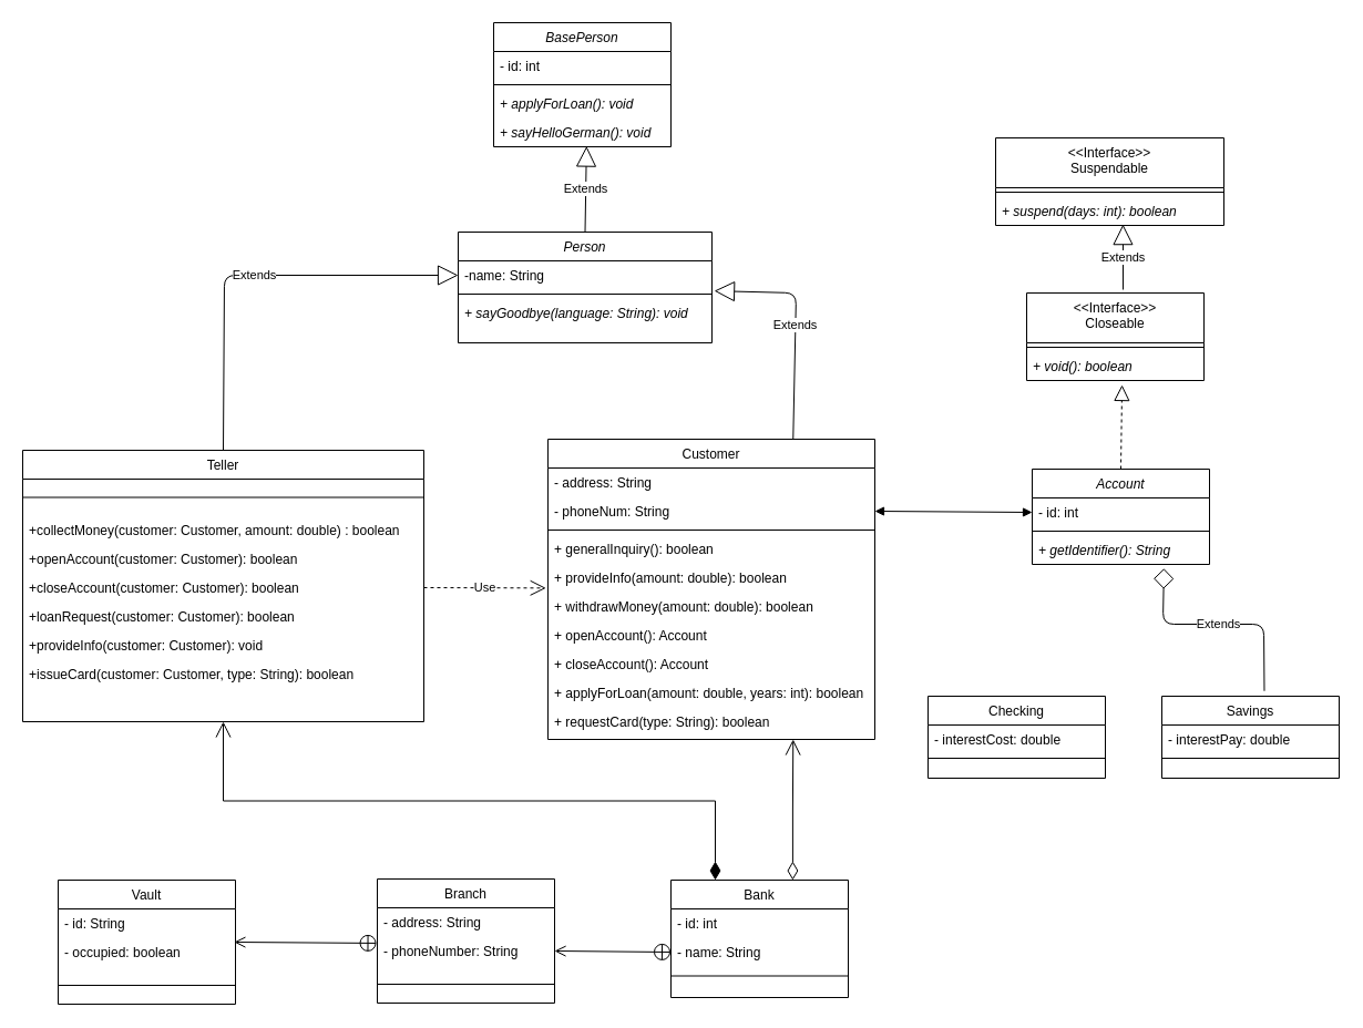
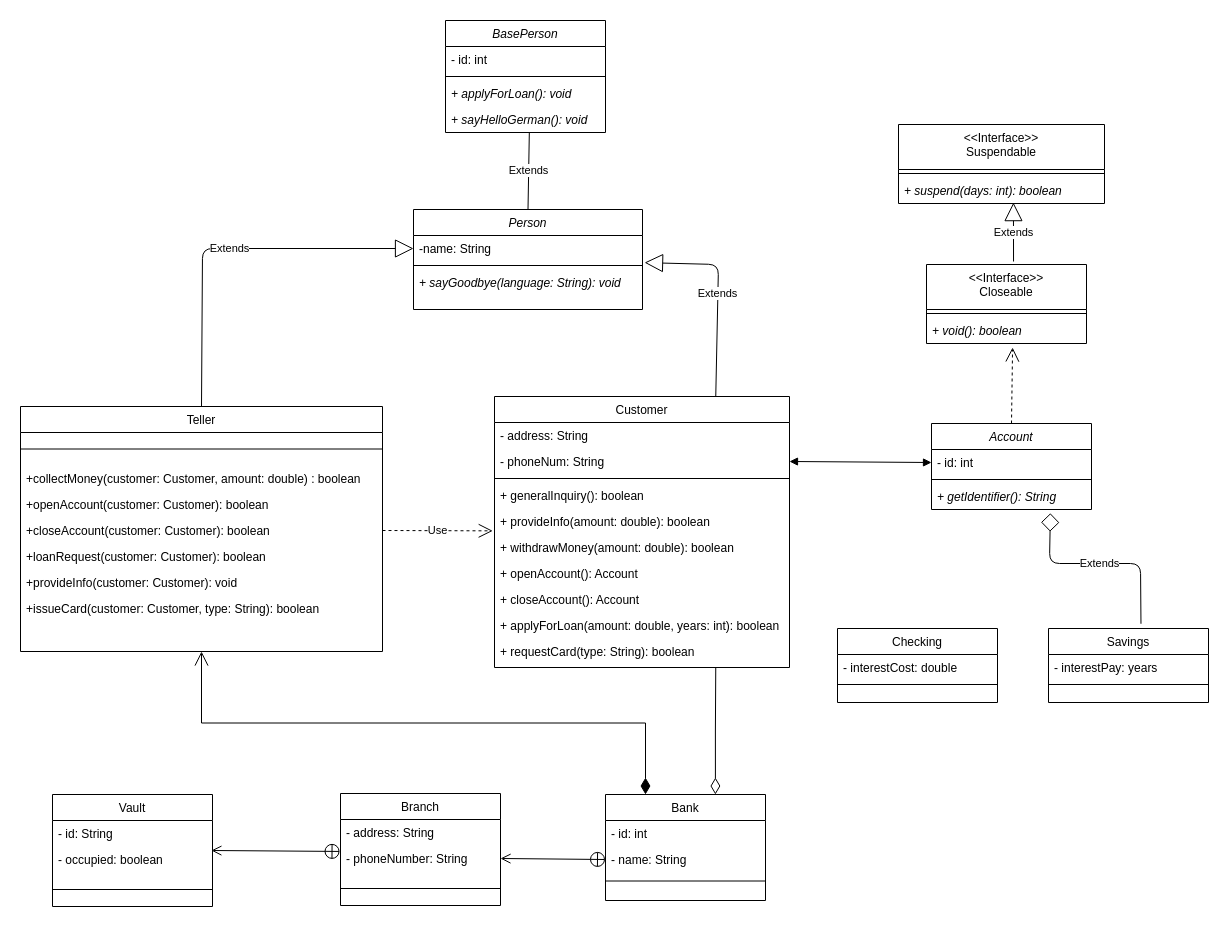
- <mxCell id="50" value="Extends" style="endArrow=block;endSize=16;endFill=0;html=1;rounded=0;exitX=0.5;exitY=0;exitDx=0;exitDy=0;entryX=0.524;entryY=0.982;entryDx=0;entryDy=0;entryPerimeter=0;" parent="1" source="14" target="58" edge="1"><mxGeometry width="160" relative="1" as="geometry"><mxPoint x="634" y="333" as="sourcePoint" /><mxPoint x="562" y="142" as="targetPoint" /></mxGeometry></mxCell>
+ <mxCell id="50" value="Extends" style="endArrow=none;endSize=16;endFill=0;html=1;rounded=0;exitX=0.5;exitY=0;exitDx=0;exitDy=0;entryX=0.524;entryY=0.982;entryDx=0;entryDy=0;entryPerimeter=0;" parent="1" source="14" target="58" edge="1"><mxGeometry width="160" relative="1" as="geometry"><mxPoint x="634" y="333" as="sourcePoint" /><mxPoint x="562" y="142" as="targetPoint" /></mxGeometry></mxCell>
- <mxCell id="49" value="" style="endArrow=block;dashed=1;endFill=0;endSize=12;html=1;rounded=0;entryX=0.538;entryY=1.154;entryDx=0;entryDy=0;entryPerimeter=0;exitX=0.5;exitY=0;exitDx=0;exitDy=0;" parent="1" source="10" target="47" edge="1"><mxGeometry width="160" relative="1" as="geometry"><mxPoint x="634" y="514" as="sourcePoint" /><mxPoint x="794" y="514" as="targetPoint" /></mxGeometry></mxCell>
+ <mxCell id="49" value="" style="endArrow=open;dashed=1;endFill=0;endSize=12;html=1;rounded=0;entryX=0.538;entryY=1.154;entryDx=0;entryDy=0;entryPerimeter=0;exitX=0.5;exitY=0;exitDx=0;exitDy=0;" parent="1" source="10" target="47" edge="1"><mxGeometry width="160" relative="1" as="geometry"><mxPoint x="634" y="514" as="sourcePoint" /><mxPoint x="794" y="514" as="targetPoint" /></mxGeometry></mxCell>
- <mxCell id="35" value="- interestPay: double" style="text;align=left;verticalAlign=top;spacingLeft=4;spacingRight=4;overflow=hidden;rotatable=0;points=[[0,0.5],[1,0.5]];portConstraint=eastwest;" parent="34" vertex="1"><mxGeometry y="26" width="160" height="26" as="geometry" /></mxCell>
+ <mxCell id="35" value="- interestPay: years" style="text;align=left;verticalAlign=top;spacingLeft=4;spacingRight=4;overflow=hidden;rotatable=0;points=[[0,0.5],[1,0.5]];portConstraint=eastwest;" parent="34" vertex="1"><mxGeometry y="26" width="160" height="26" as="geometry" /></mxCell>
- <mxCell id="51" value="" style="endArrow=open;html=1;endSize=12;startArrow=diamondThin;startSize=14;startFill=0;edgeStyle=orthogonalEdgeStyle;align=left;verticalAlign=bottom;rounded=0;exitX=0.687;exitY=0;exitDx=0;exitDy=0;exitPerimeter=0;entryX=0.75;entryY=1;entryDx=0;entryDy=0;" parent="1" source="38" target="18" edge="1"><mxGeometry x="-1" y="3" relative="1" as="geometry"><mxPoint x="634" y="589" as="sourcePoint" /><mxPoint x="794" y="589" as="targetPoint" /></mxGeometry></mxCell>
+ <mxCell id="51" value="" style="endArrow=none;html=1;endSize=12;startArrow=diamondThin;startSize=14;startFill=0;edgeStyle=orthogonalEdgeStyle;align=left;verticalAlign=bottom;rounded=0;exitX=0.687;exitY=0;exitDx=0;exitDy=0;exitPerimeter=0;entryX=0.75;entryY=1;entryDx=0;entryDy=0;" parent="1" source="38" target="18" edge="1"><mxGeometry x="-1" y="3" relative="1" as="geometry"><mxPoint x="634" y="589" as="sourcePoint" /><mxPoint x="794" y="589" as="targetPoint" /></mxGeometry></mxCell>
